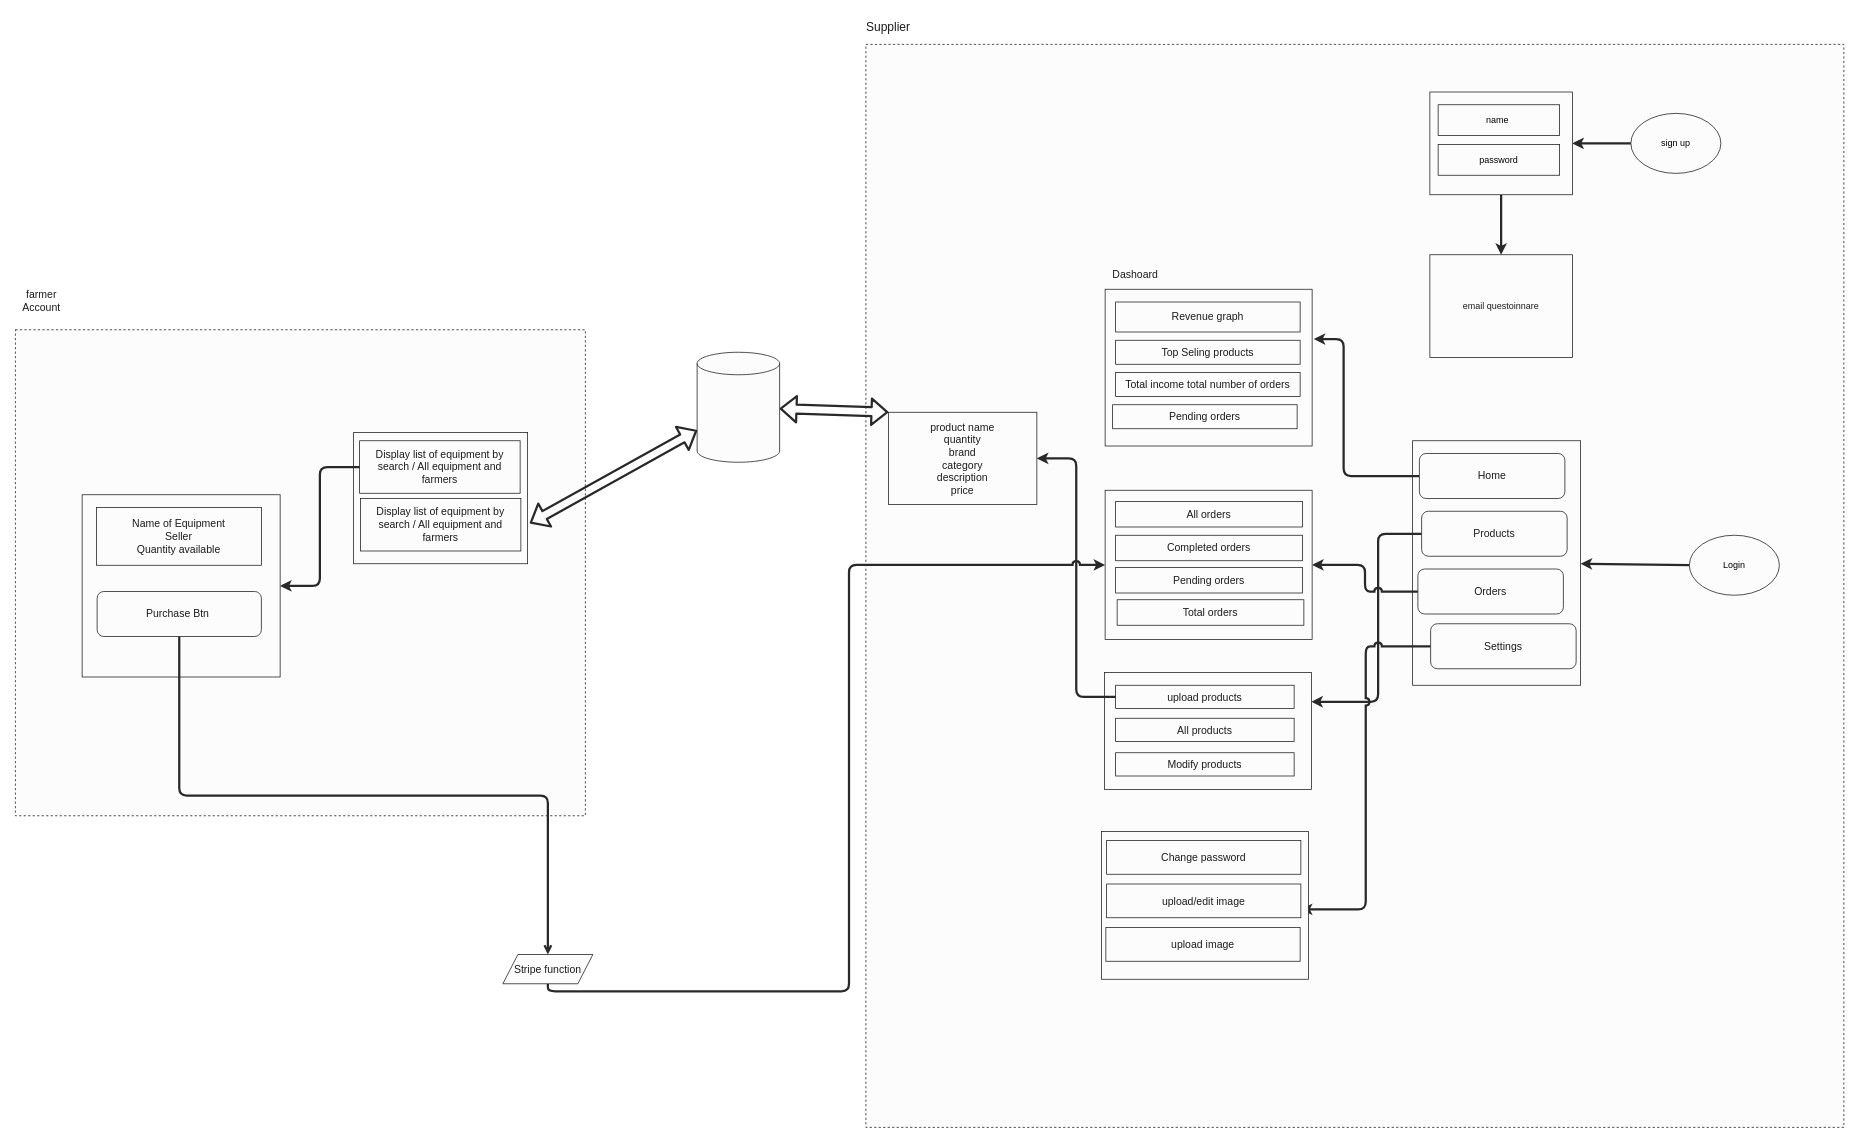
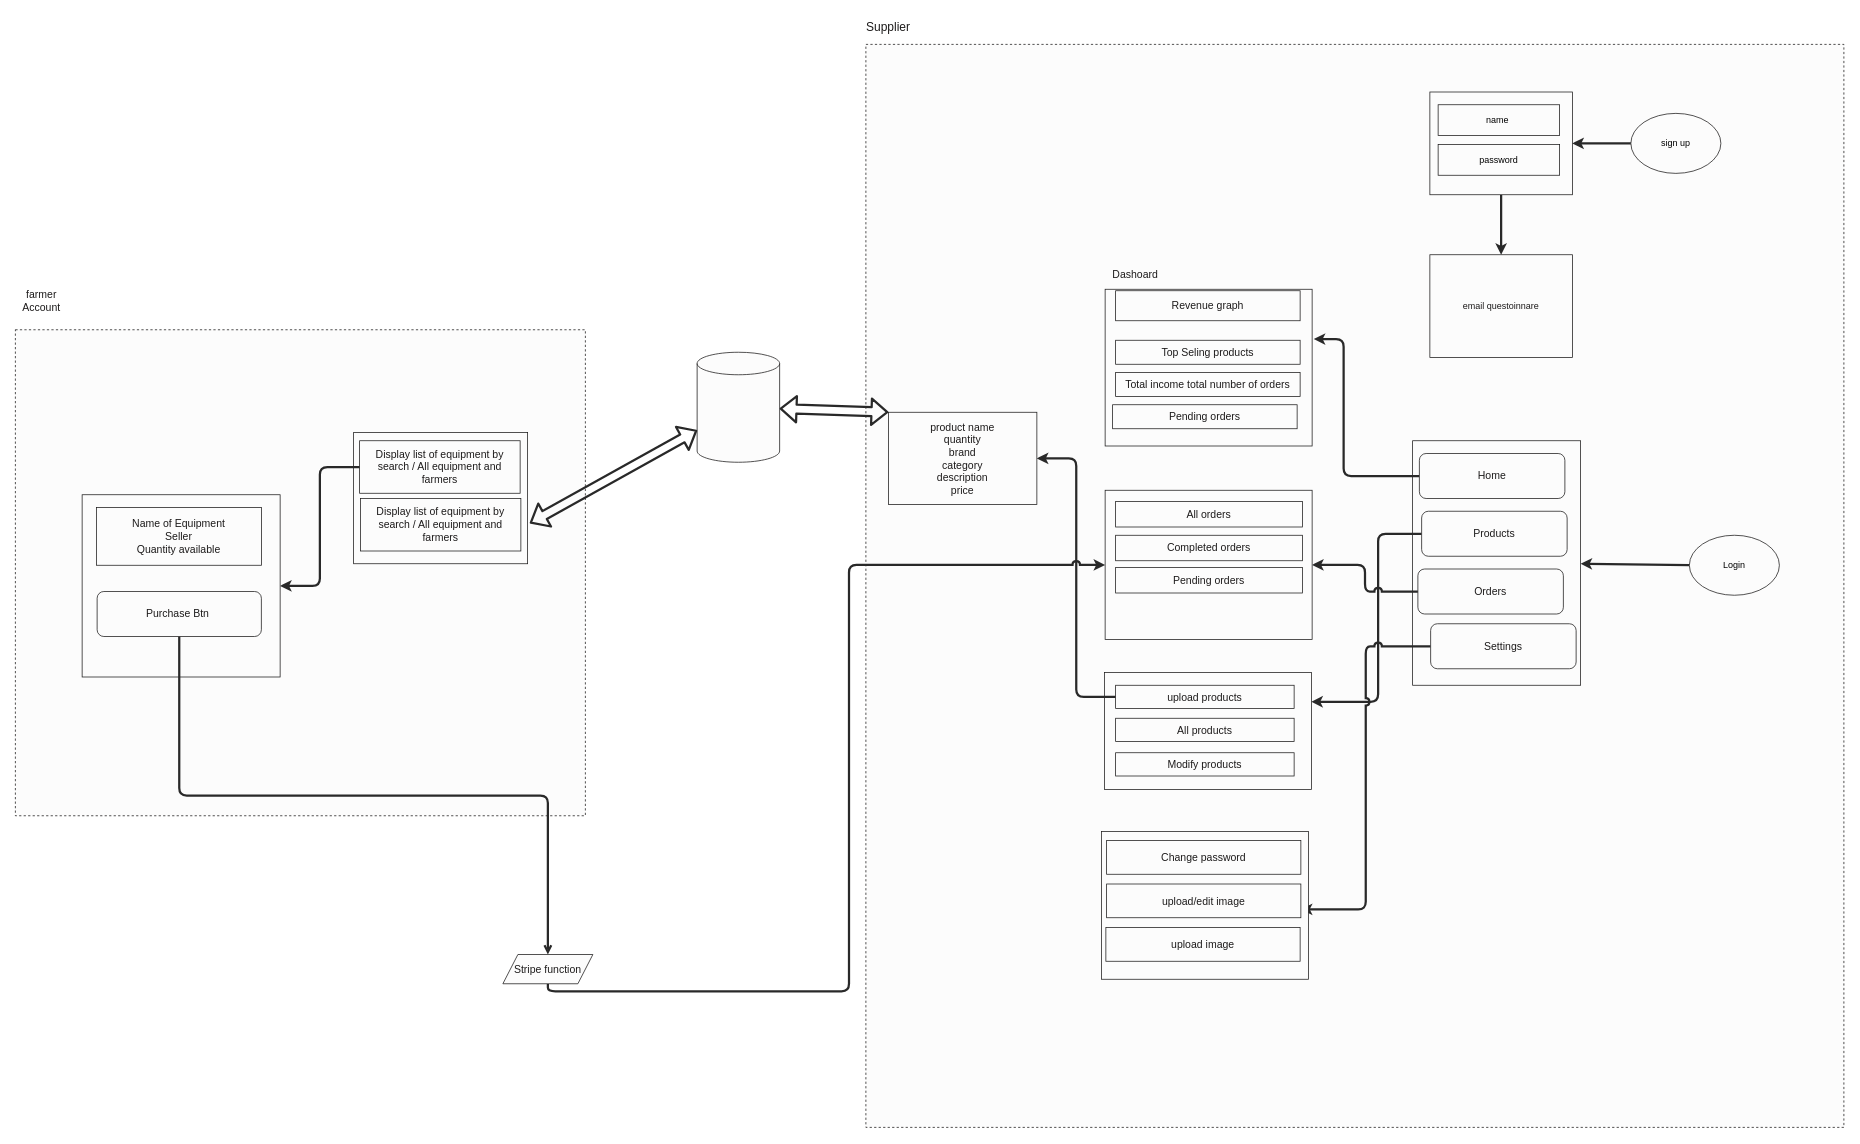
- <mxCell id="23" value="Revenue graph" style="rounded=0;whiteSpace=wrap;html=1;strokeColor=#1a1919;fontSize=14;fontColor=#1d1b1b;fillColor=#fcfcfc;" vertex="1" parent="1"><mxGeometry x="1487" y="402" width="246" height="40" as="geometry" /></mxCell>
+ <mxCell id="23" value="Revenue graph" style="rounded=0;whiteSpace=wrap;html=1;strokeColor=#1a1919;fontSize=14;fontColor=#1d1b1b;fillColor=#fcfcfc;" vertex="1" parent="1"><mxGeometry x="1487" y="387" width="246" height="40" as="geometry" /></mxCell>
- <mxCell id="32" value="Total orders" style="rounded=0;whiteSpace=wrap;html=1;strokeColor=#1a1919;fontSize=14;fontColor=#1d1b1b;fillColor=#fcfcfc;" vertex="1" parent="1"><mxGeometry x="1489" y="799" width="249" height="34" as="geometry" /></mxCell>
